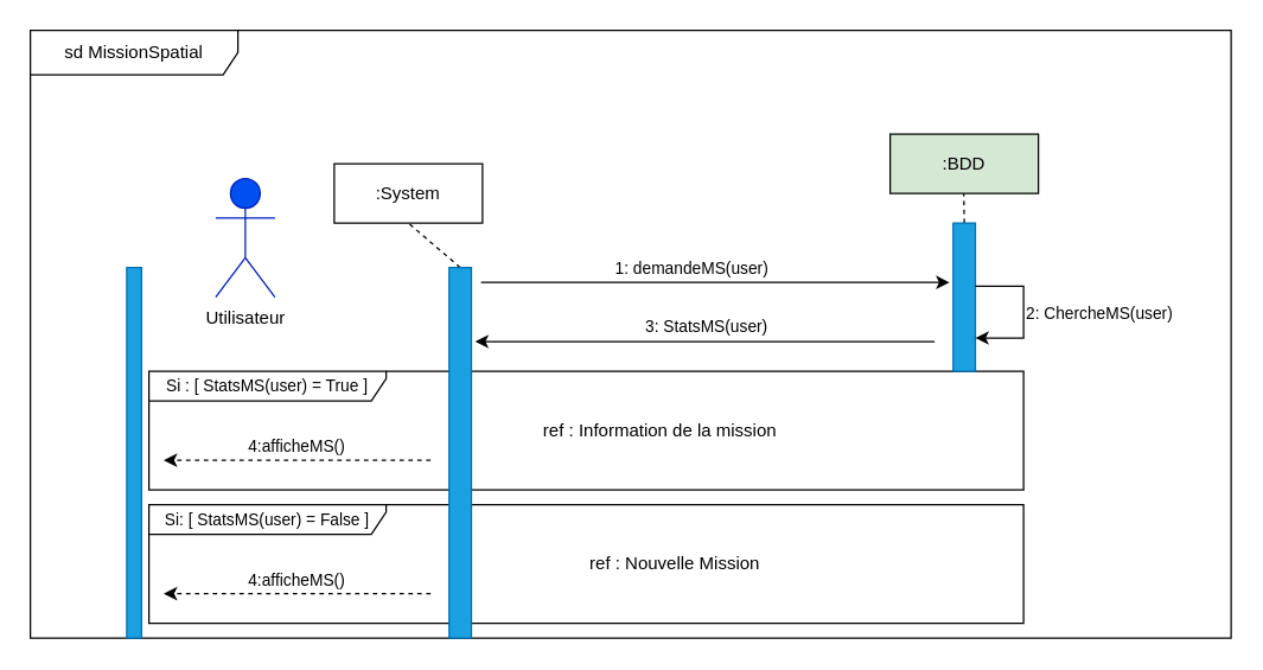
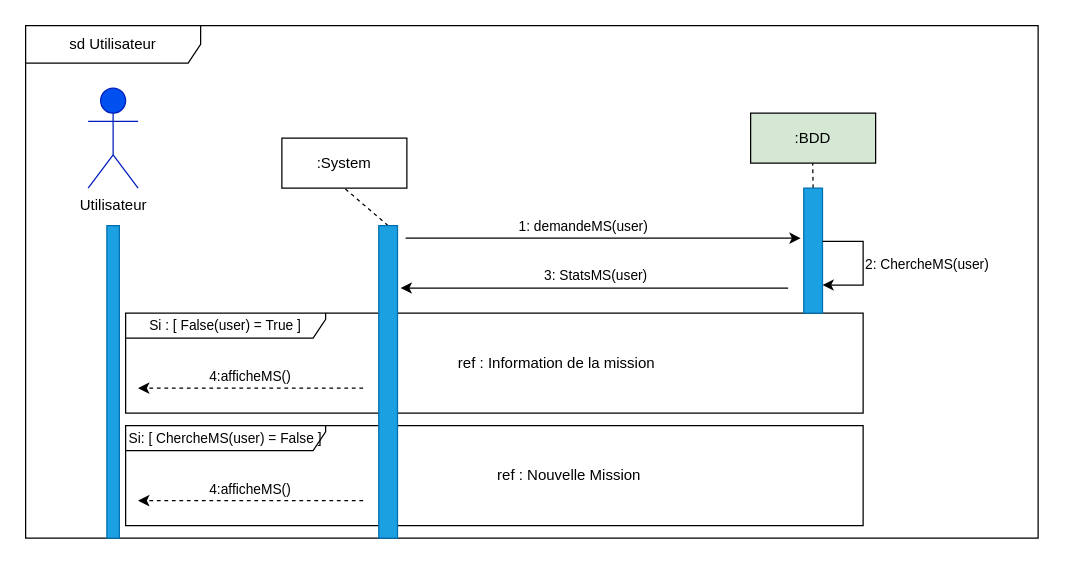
- <mxCell id="2" value="sd MissionSpatial" style="shape=umlFrame;whiteSpace=wrap;html=1;fontColor=#000000;width=140;height=30;movable=0;resizable=0;rotatable=0;deletable=0;editable=0;connectable=0;" parent="1" vertex="1"><mxGeometry x="20" width="810" height="410" as="geometry" y="20" /></mxCell>
+ <mxCell id="2" value="sd Utilisateur" style="shape=umlFrame;whiteSpace=wrap;html=1;fontColor=#000000;width=140;height=30;movable=0;resizable=0;rotatable=0;deletable=0;editable=0;connectable=0;" parent="1" vertex="1"><mxGeometry x="20" width="810" height="410" as="geometry" y="20" /></mxCell>
- <mxCell id="8" value="&lt;font color=&quot;#000000&quot;&gt;Utilisateur&lt;/font&gt;" style="shape=umlActor;verticalLabelPosition=bottom;verticalAlign=top;html=1;outlineConnect=0;fillColor=#0050ef;strokeColor=#001DBC;fontColor=#ffffff;" parent="1" vertex="1"><mxGeometry x="145" y="120" width="40" height="80" as="geometry" /></mxCell>
+ <mxCell id="8" value="&lt;font color=&quot;#000000&quot;&gt;Utilisateur&lt;/font&gt;" style="shape=umlActor;verticalLabelPosition=bottom;verticalAlign=top;html=1;outlineConnect=0;fillColor=#0050ef;strokeColor=#001DBC;fontColor=#ffffff;" parent="1" vertex="1"><mxGeometry x="70" y="70" width="40" height="80" as="geometry" /></mxCell>
- <mxCell id="4" value="&lt;font style=&quot;font-size: 11px;&quot;&gt;Si : [ StatsMS(user) = True ]&lt;/font&gt;" style="shape=umlFrame;whiteSpace=wrap;html=1;fontColor=#000000;width=160;height=20;movable=1;resizable=1;rotatable=1;deletable=1;editable=1;connectable=1;" parent="1" vertex="1"><mxGeometry x="100" y="250" width="590" height="80" as="geometry" /></mxCell>
+ <mxCell id="4" value="&lt;font style=&quot;font-size: 11px;&quot;&gt;Si : [ False(user) = True ]&lt;/font&gt;" style="shape=umlFrame;whiteSpace=wrap;html=1;fontColor=#000000;width=160;height=20;movable=1;resizable=1;rotatable=1;deletable=1;editable=1;connectable=1;" parent="1" vertex="1"><mxGeometry x="100" y="250" width="590" height="80" as="geometry" /></mxCell>
- <mxCell id="3" value="&lt;span style=&quot;font-size: 11px;&quot;&gt;Si: [ StatsMS(user) = False ]&lt;/span&gt;" style="shape=umlFrame;whiteSpace=wrap;html=1;fontColor=#000000;width=160;height=20;movable=1;resizable=1;rotatable=1;deletable=1;editable=1;connectable=1;" parent="1" vertex="1"><mxGeometry x="100" y="340" width="590" height="80" as="geometry" /></mxCell>
+ <mxCell id="3" value="&lt;span style=&quot;font-size: 11px;&quot;&gt;Si: [ ChercheMS(user) = False ]&lt;/span&gt;" style="shape=umlFrame;whiteSpace=wrap;html=1;fontColor=#000000;width=160;height=20;movable=1;resizable=1;rotatable=1;deletable=1;editable=1;connectable=1;" parent="1" vertex="1"><mxGeometry x="100" y="340" width="590" height="80" as="geometry" /></mxCell>
